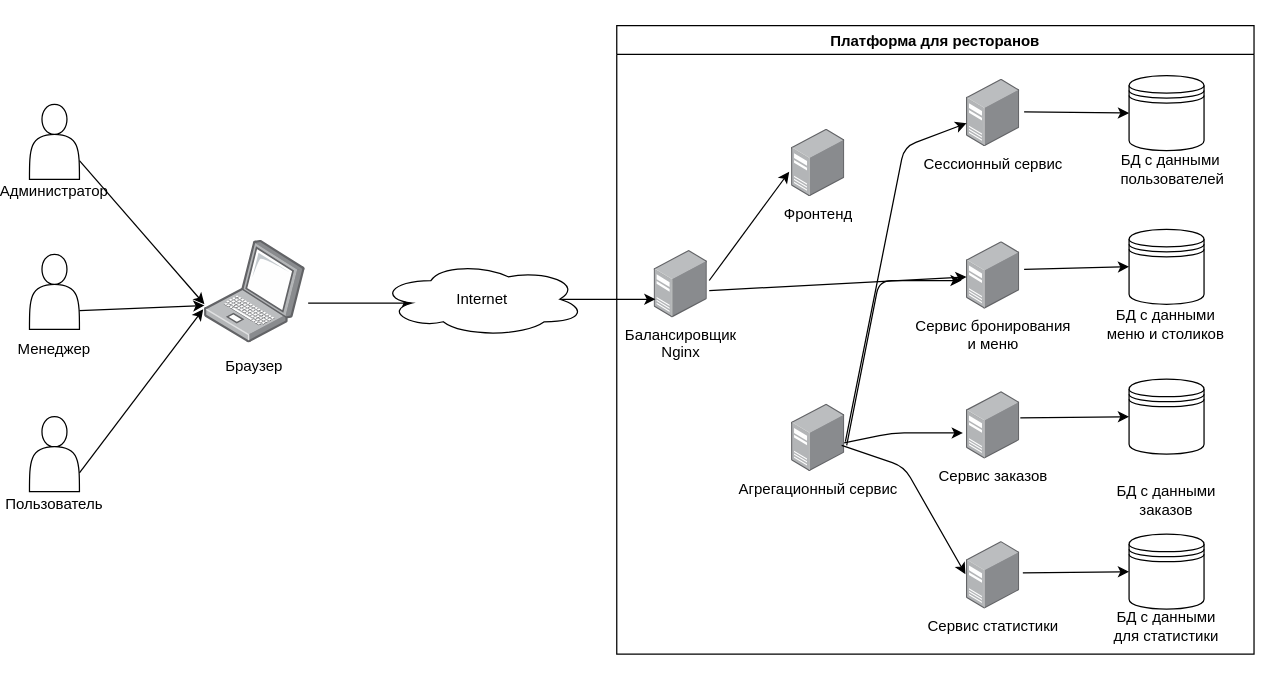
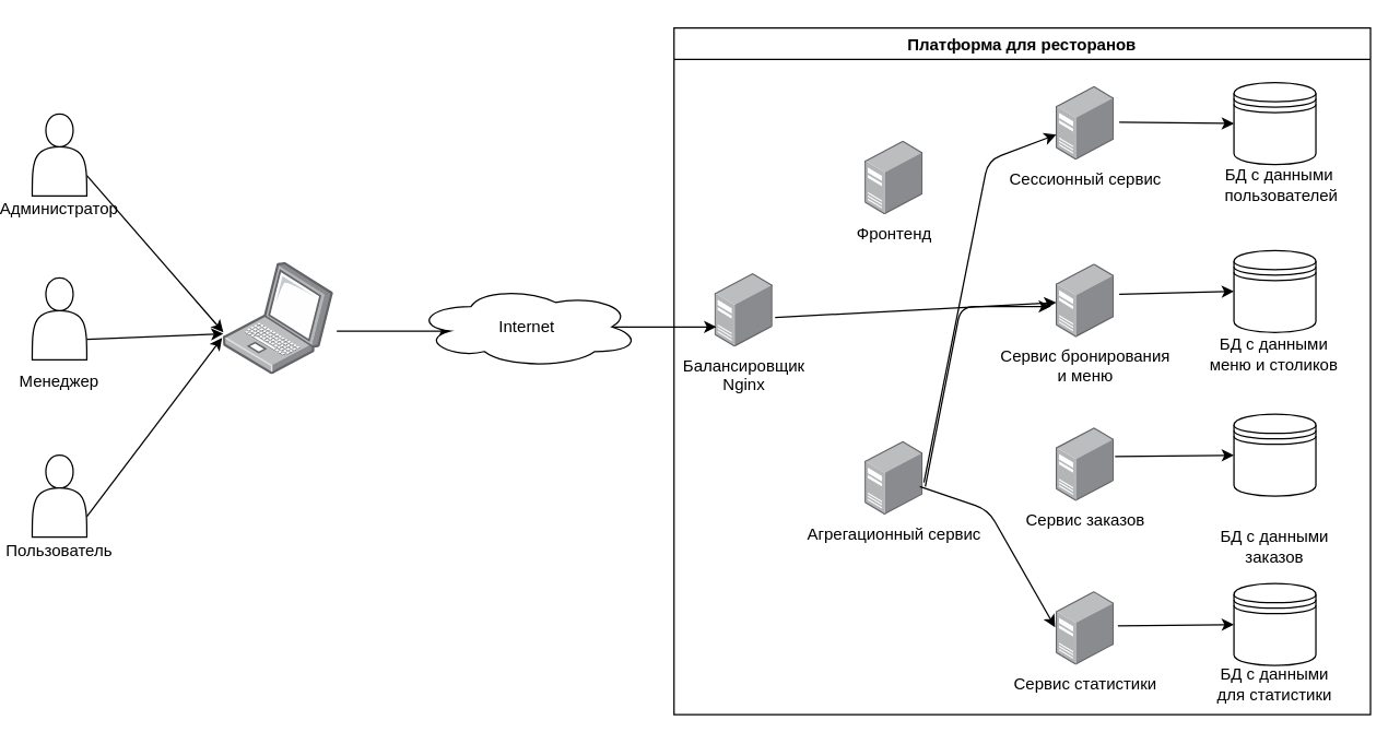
- <mxCell id="16" value="" style="endArrow=classic;html=1;strokeColor=#000000;exitX=1.033;exitY=0.444;exitDx=0;exitDy=0;exitPerimeter=0;entryX=-0.047;entryY=0.63;entryDx=0;entryDy=0;entryPerimeter=0;" edge="1" parent="8" source="9" target="10"><mxGeometry width="50" height="50" relative="1" as="geometry"><mxPoint x="60" y="403" as="sourcePoint" /><mxPoint x="110" y="353" as="targetPoint" /></mxGeometry></mxCell>
- <mxCell id="41" value="Браузер" style="text;html=1;strokeColor=none;fillColor=none;align=center;verticalAlign=middle;whiteSpace=wrap;rounded=0;" vertex="1" parent="1"><mxGeometry x="180" y="283" width="40" height="20" as="geometry" /></mxCell>
- <mxCell id="20" value="" style="endArrow=classic;html=1;strokeColor=#000000;exitX=0.986;exitY=0.574;exitDx=0;exitDy=0;exitPerimeter=0;entryX=-0.07;entryY=0.611;entryDx=0;entryDy=0;entryPerimeter=0;" edge="1" parent="8" source="15" target="13"><mxGeometry width="50" height="50" relative="1" as="geometry"><mxPoint x="194.006" y="345.994" as="sourcePoint" /><mxPoint x="285.996" y="213.996" as="targetPoint" /><Array as="points"><mxPoint x="220" y="326" /></Array></mxGeometry></mxCell>
